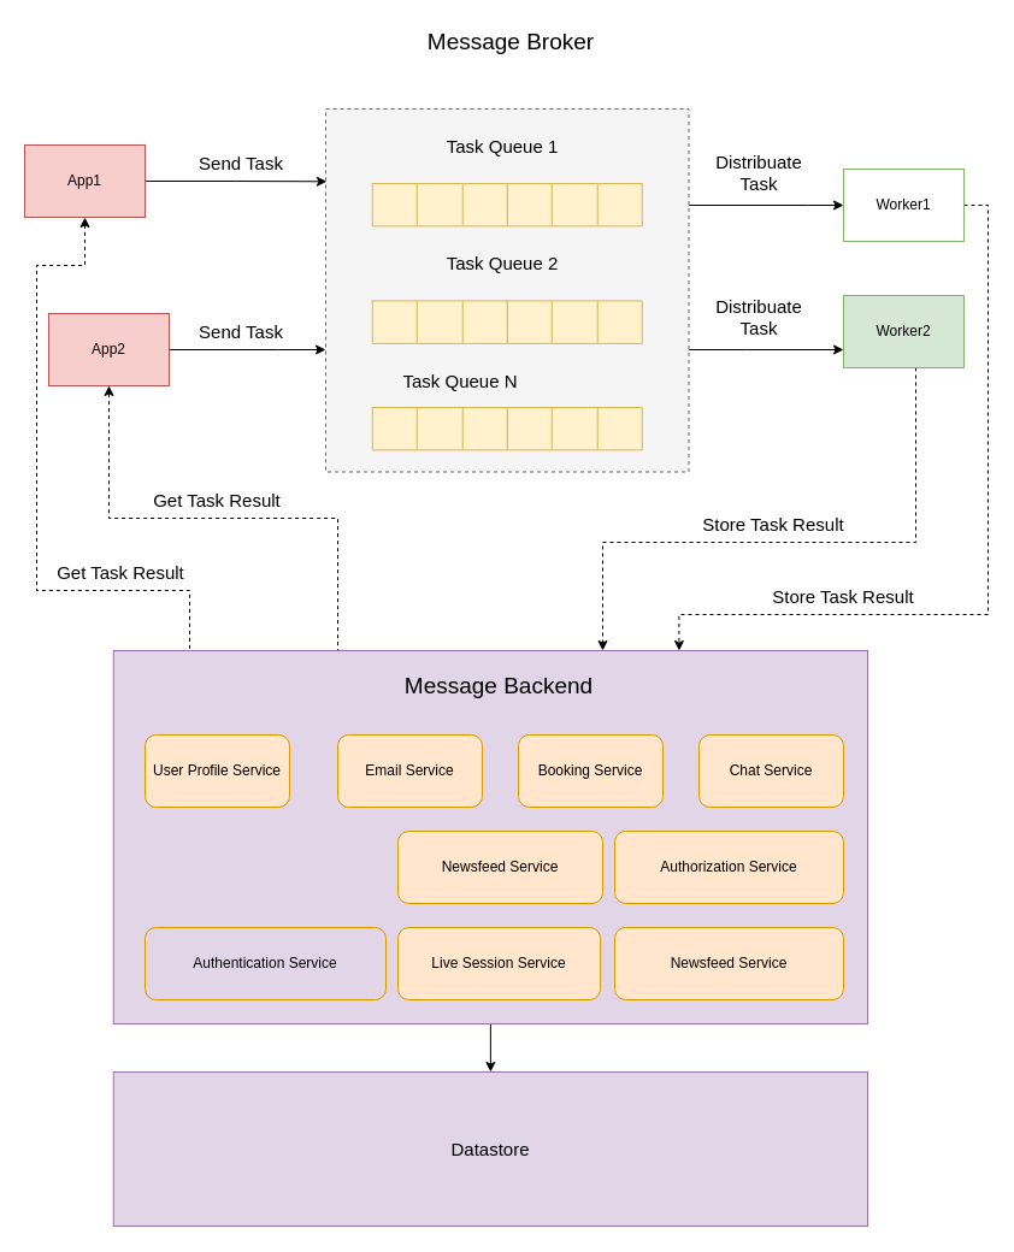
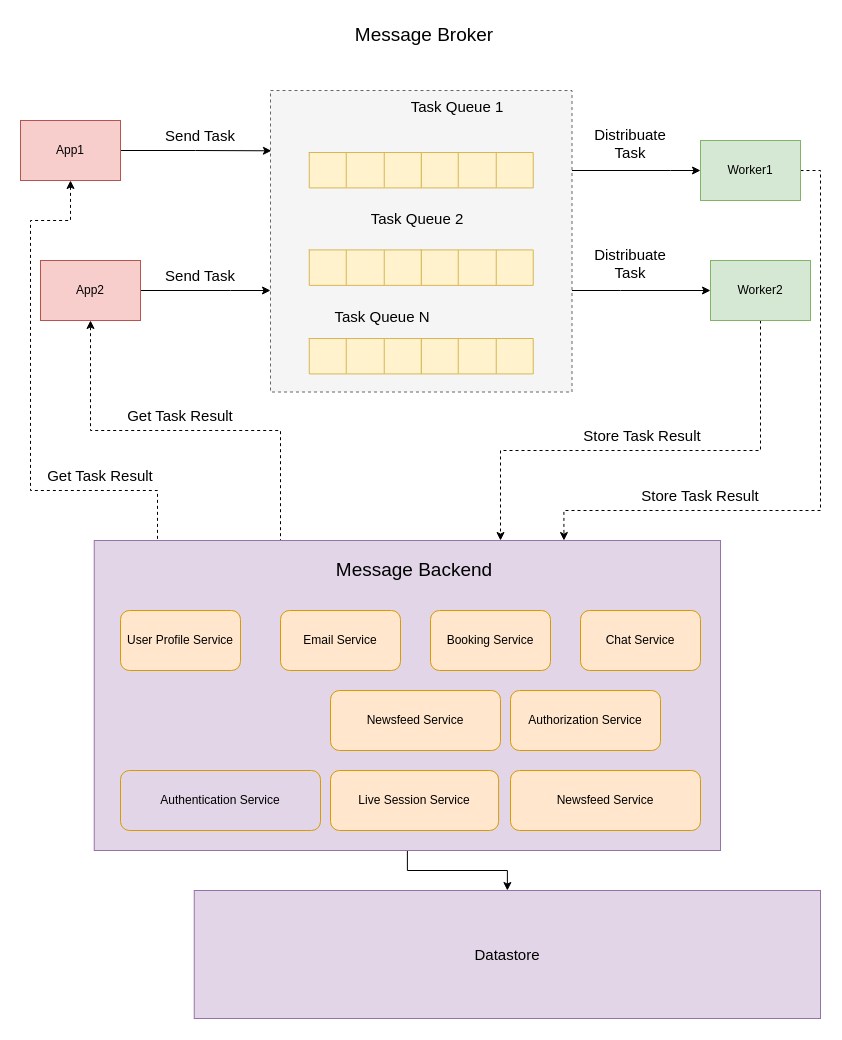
- <mxCell id="42" value="&lt;font style=&quot;font-size: 15px&quot;&gt;Task Queue 1&lt;/font&gt;" style="text;html=1;strokeColor=none;fillColor=none;align=center;verticalAlign=middle;whiteSpace=wrap;rounded=0;dashed=1;strokeWidth=13;" parent="10" vertex="1"><mxGeometry x="77.529" y="17.714" width="137.829" height="26.571" as="geometry" /></mxCell>
+ <mxCell id="42" value="&lt;font style=&quot;font-size: 15px&quot;&gt;Task Queue 1&lt;/font&gt;" style="text;html=1;strokeColor=none;fillColor=none;align=center;verticalAlign=middle;whiteSpace=wrap;rounded=0;dashed=1;strokeWidth=13;" parent="10" vertex="1"><mxGeometry x="117.529" y="2.714" width="137.829" height="26.571" as="geometry" /></mxCell>
- <mxCell id="47" value="Worker1" style="rounded=0;whiteSpace=wrap;html=1;fillColor=#ffffff;strokeColor=#82b366;" parent="1" vertex="1"><mxGeometry x="700" y="140" width="100" height="60" as="geometry" /></mxCell>
+ <mxCell id="47" value="Worker1" style="rounded=0;whiteSpace=wrap;html=1;fillColor=#d5e8d4;strokeColor=#82b366;" parent="1" vertex="1"><mxGeometry x="700" y="140" width="100" height="60" as="geometry" /></mxCell>
- <mxCell id="50" value="Worker2" style="rounded=0;whiteSpace=wrap;html=1;fillColor=#d5e8d4;strokeColor=#82b366;" parent="1" vertex="1"><mxGeometry x="700" y="245" width="100" height="60" as="geometry" /></mxCell>
+ <mxCell id="50" value="Worker2" style="rounded=0;whiteSpace=wrap;html=1;fillColor=#d5e8d4;strokeColor=#82b366;" parent="1" vertex="1"><mxGeometry x="710" y="260" width="100" height="60" as="geometry" /></mxCell>
- <mxCell id="54" value="Authorization Service" style="rounded=1;whiteSpace=wrap;html=1;fillColor=#ffe6cc;strokeColor=#d79b00;" parent="52" vertex="1"><mxGeometry x="416.25" y="150" width="190" height="60" as="geometry" /></mxCell>
+ <mxCell id="54" value="Authorization Service" style="rounded=1;whiteSpace=wrap;html=1;fillColor=#ffe6cc;strokeColor=#d79b00;" parent="52" vertex="1"><mxGeometry x="416.25" y="150" width="150" height="60" as="geometry" /></mxCell>
- <mxCell id="2" value="Datastore" style="rounded=0;whiteSpace=wrap;html=1;fontSize=15;strokeWidth=1;fillColor=#e1d5e7;strokeColor=#9673a6;" vertex="1" parent="1"><mxGeometry x="93.75" y="890" width="626.25" height="128" as="geometry" /></mxCell>
+ <mxCell id="2" value="Datastore" style="rounded=0;whiteSpace=wrap;html=1;fontSize=15;strokeWidth=1;fillColor=#e1d5e7;strokeColor=#9673a6;" vertex="1" parent="1"><mxGeometry x="193.75" y="890" width="626.25" height="128" as="geometry" /></mxCell>
